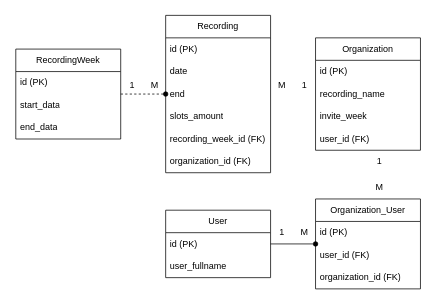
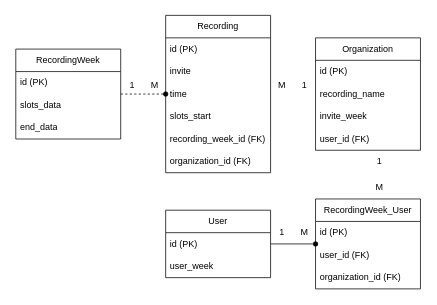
- <mxCell id="9" value="date" style="text;strokeColor=none;fillColor=none;align=left;verticalAlign=middle;spacingLeft=4;spacingRight=4;overflow=hidden;points=[[0,0.5],[1,0.5]];portConstraint=eastwest;rotatable=0;whiteSpace=wrap;html=1;" vertex="1" parent="7"><mxGeometry y="60" width="140" height="30" as="geometry" /></mxCell>
+ <mxCell id="9" value="invite" style="text;strokeColor=none;fillColor=none;align=left;verticalAlign=middle;spacingLeft=4;spacingRight=4;overflow=hidden;points=[[0,0.5],[1,0.5]];portConstraint=eastwest;rotatable=0;whiteSpace=wrap;html=1;" vertex="1" parent="7"><mxGeometry y="60" width="140" height="30" as="geometry" /></mxCell>
- <mxCell id="10" value="end" style="text;strokeColor=none;fillColor=none;align=left;verticalAlign=middle;spacingLeft=4;spacingRight=4;overflow=hidden;points=[[0,0.5],[1,0.5]];portConstraint=eastwest;rotatable=0;whiteSpace=wrap;html=1;" vertex="1" parent="7"><mxGeometry y="90" width="140" height="30" as="geometry" /></mxCell>
+ <mxCell id="10" value="time" style="text;strokeColor=none;fillColor=none;align=left;verticalAlign=middle;spacingLeft=4;spacingRight=4;overflow=hidden;points=[[0,0.5],[1,0.5]];portConstraint=eastwest;rotatable=0;whiteSpace=wrap;html=1;" vertex="1" parent="7"><mxGeometry y="90" width="140" height="30" as="geometry" /></mxCell>
- <mxCell id="5" value="start_data" style="text;strokeColor=none;fillColor=none;align=left;verticalAlign=middle;spacingLeft=4;spacingRight=4;overflow=hidden;points=[[0,0.5],[1,0.5]];portConstraint=eastwest;rotatable=0;whiteSpace=wrap;html=1;" vertex="1" parent="3"><mxGeometry y="60" width="140" height="30" as="geometry" /></mxCell>
+ <mxCell id="5" value="slots_data" style="text;strokeColor=none;fillColor=none;align=left;verticalAlign=middle;spacingLeft=4;spacingRight=4;overflow=hidden;points=[[0,0.5],[1,0.5]];portConstraint=eastwest;rotatable=0;whiteSpace=wrap;html=1;" vertex="1" parent="3"><mxGeometry y="60" width="140" height="30" as="geometry" /></mxCell>
- <mxCell id="11" value="slots_amount" style="text;strokeColor=none;fillColor=none;align=left;verticalAlign=middle;spacingLeft=4;spacingRight=4;overflow=hidden;points=[[0,0.5],[1,0.5]];portConstraint=eastwest;rotatable=0;whiteSpace=wrap;html=1;" vertex="1" parent="7"><mxGeometry y="120" width="140" height="30" as="geometry" /></mxCell>
+ <mxCell id="11" value="slots_start" style="text;strokeColor=none;fillColor=none;align=left;verticalAlign=middle;spacingLeft=4;spacingRight=4;overflow=hidden;points=[[0,0.5],[1,0.5]];portConstraint=eastwest;rotatable=0;whiteSpace=wrap;html=1;" vertex="1" parent="7"><mxGeometry y="120" width="140" height="30" as="geometry" /></mxCell>
- <mxCell id="22" value="Organization_User" style="swimlane;fontStyle=0;childLayout=stackLayout;horizontal=1;startSize=30;horizontalStack=0;resizeParent=1;resizeParentMax=0;resizeLast=0;collapsible=1;marginBottom=0;whiteSpace=wrap;html=1;" vertex="1" parent="1"><mxGeometry x="420" y="265" width="140" height="120" as="geometry" /></mxCell>
+ <mxCell id="22" value="RecordingWeek_User" style="swimlane;fontStyle=0;childLayout=stackLayout;horizontal=1;startSize=30;horizontalStack=0;resizeParent=1;resizeParentMax=0;resizeLast=0;collapsible=1;marginBottom=0;whiteSpace=wrap;html=1;" vertex="1" parent="1"><mxGeometry x="420" y="265" width="140" height="120" as="geometry" /></mxCell>
- <mxCell id="21" value="user_fullname" style="text;strokeColor=none;fillColor=none;align=left;verticalAlign=middle;spacingLeft=4;spacingRight=4;overflow=hidden;points=[[0,0.5],[1,0.5]];portConstraint=eastwest;rotatable=0;whiteSpace=wrap;html=1;" vertex="1" parent="19"><mxGeometry y="60" width="140" height="30" as="geometry" /></mxCell>
+ <mxCell id="21" value="user_week" style="text;strokeColor=none;fillColor=none;align=left;verticalAlign=middle;spacingLeft=4;spacingRight=4;overflow=hidden;points=[[0,0.5],[1,0.5]];portConstraint=eastwest;rotatable=0;whiteSpace=wrap;html=1;" vertex="1" parent="19"><mxGeometry y="60" width="140" height="30" as="geometry" /></mxCell>
